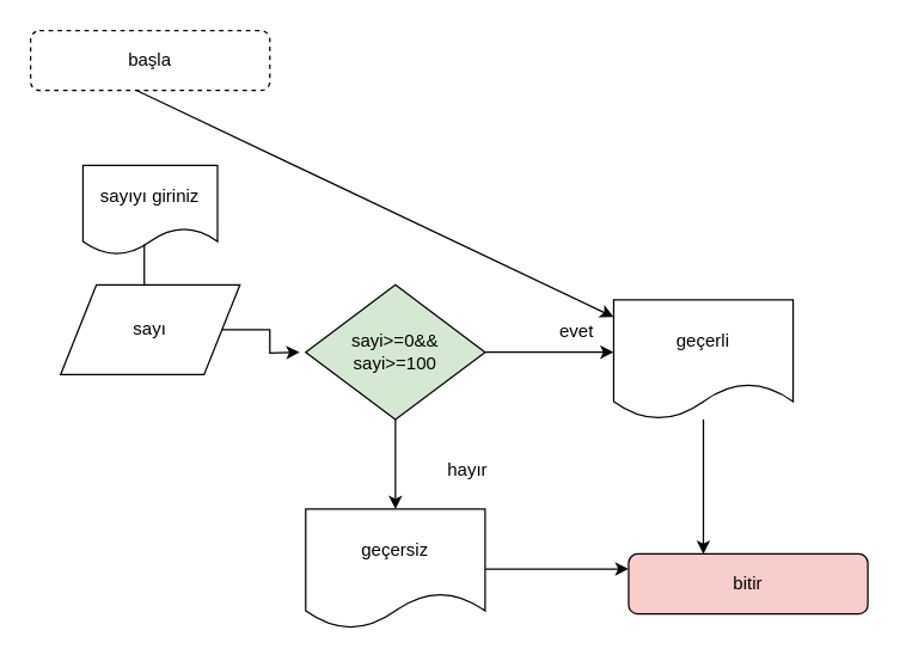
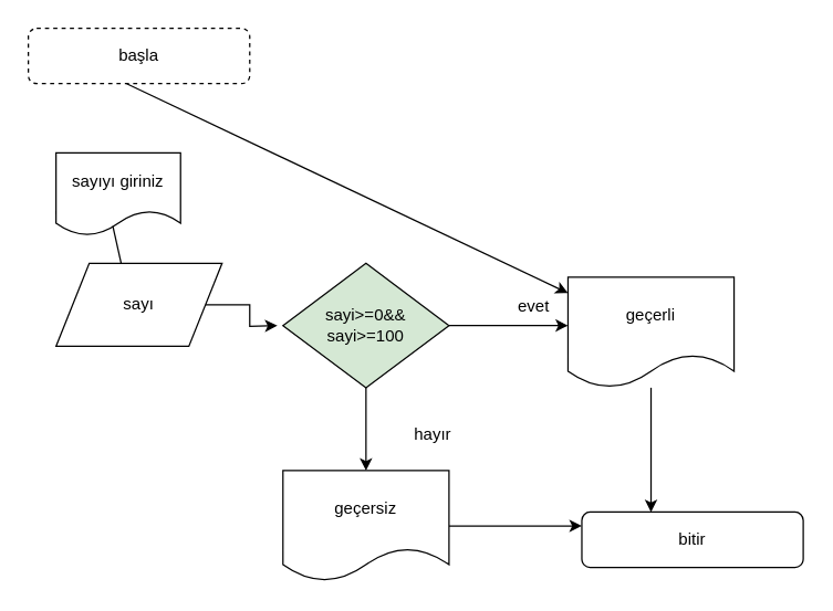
- <mxCell id="3" value="sayıyı giriniz" style="shape=document;whiteSpace=wrap;html=1;boundedLbl=1;" vertex="1" parent="1"><mxGeometry x="55" y="110" width="90" height="60" as="geometry" /></mxCell>
+ <mxCell id="3" value="sayıyı giriniz" style="shape=document;whiteSpace=wrap;html=1;boundedLbl=1;" vertex="1" parent="1"><mxGeometry x="40" y="110" width="90" height="60" as="geometry" /></mxCell>
- <mxCell id="17" value="bitir" style="rounded=1;whiteSpace=wrap;html=1;fontSize=12;glass=0;strokeWidth=1;shadow=0;fillColor=#f8cecc;" vertex="1" parent="1"><mxGeometry x="420" y="370" width="160" height="40" as="geometry" /></mxCell>
+ <mxCell id="17" value="bitir" style="rounded=1;whiteSpace=wrap;html=1;fontSize=12;glass=0;strokeWidth=1;shadow=0;" vertex="1" parent="1"><mxGeometry x="420" y="370" width="160" height="40" as="geometry" /></mxCell>
